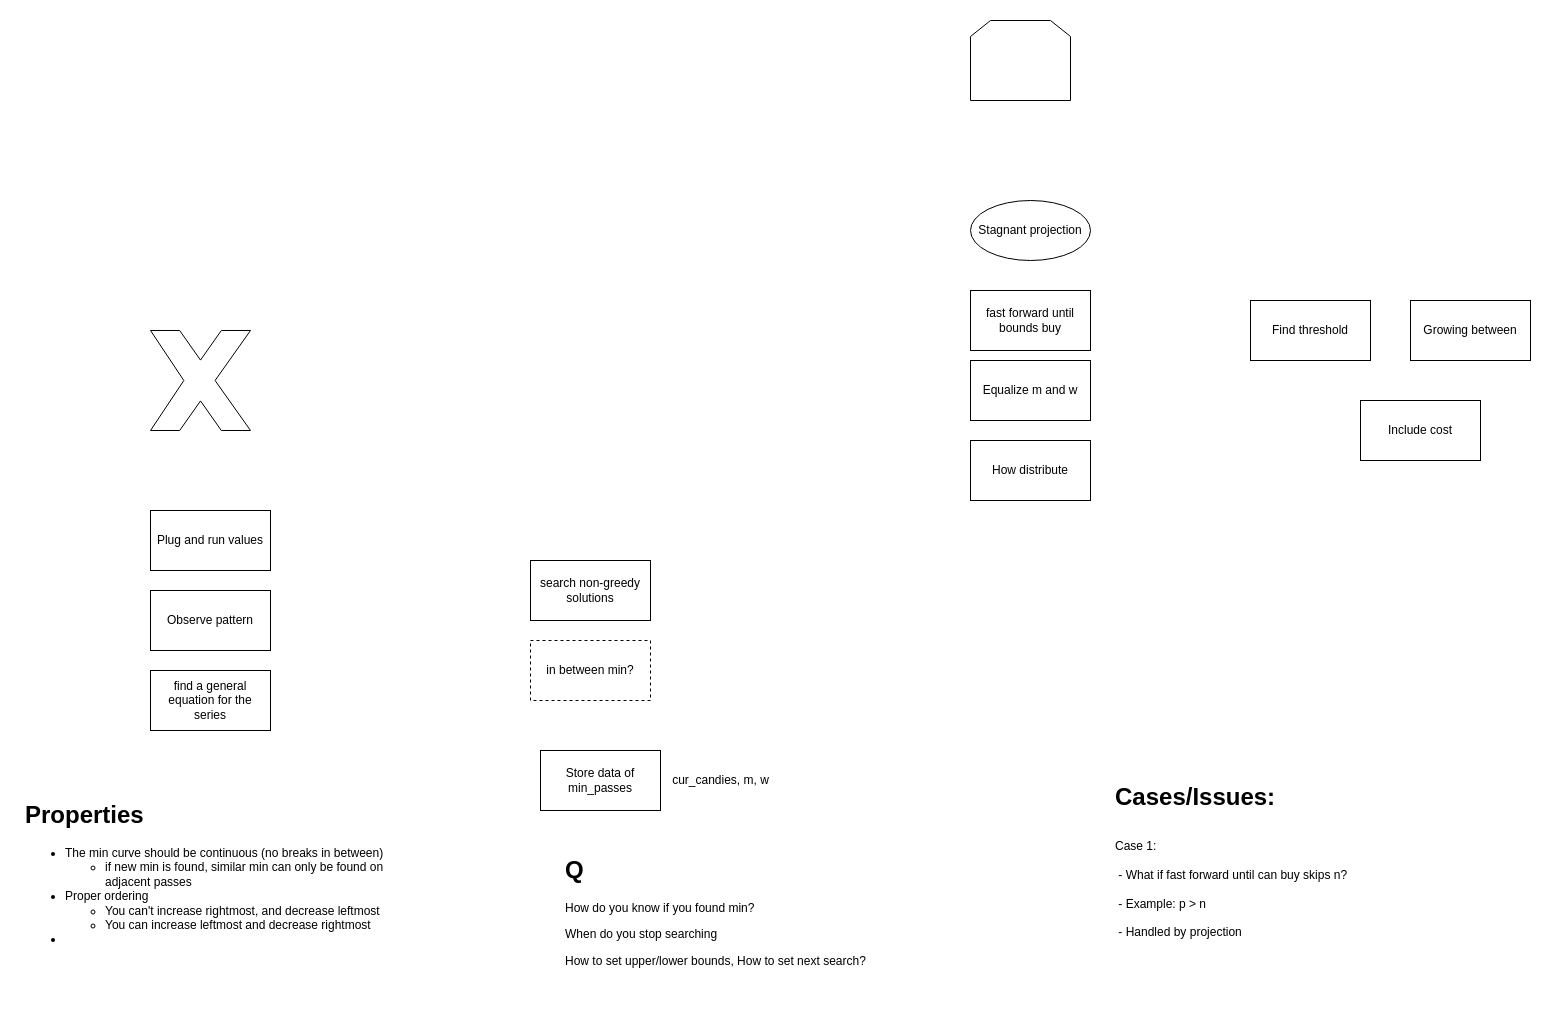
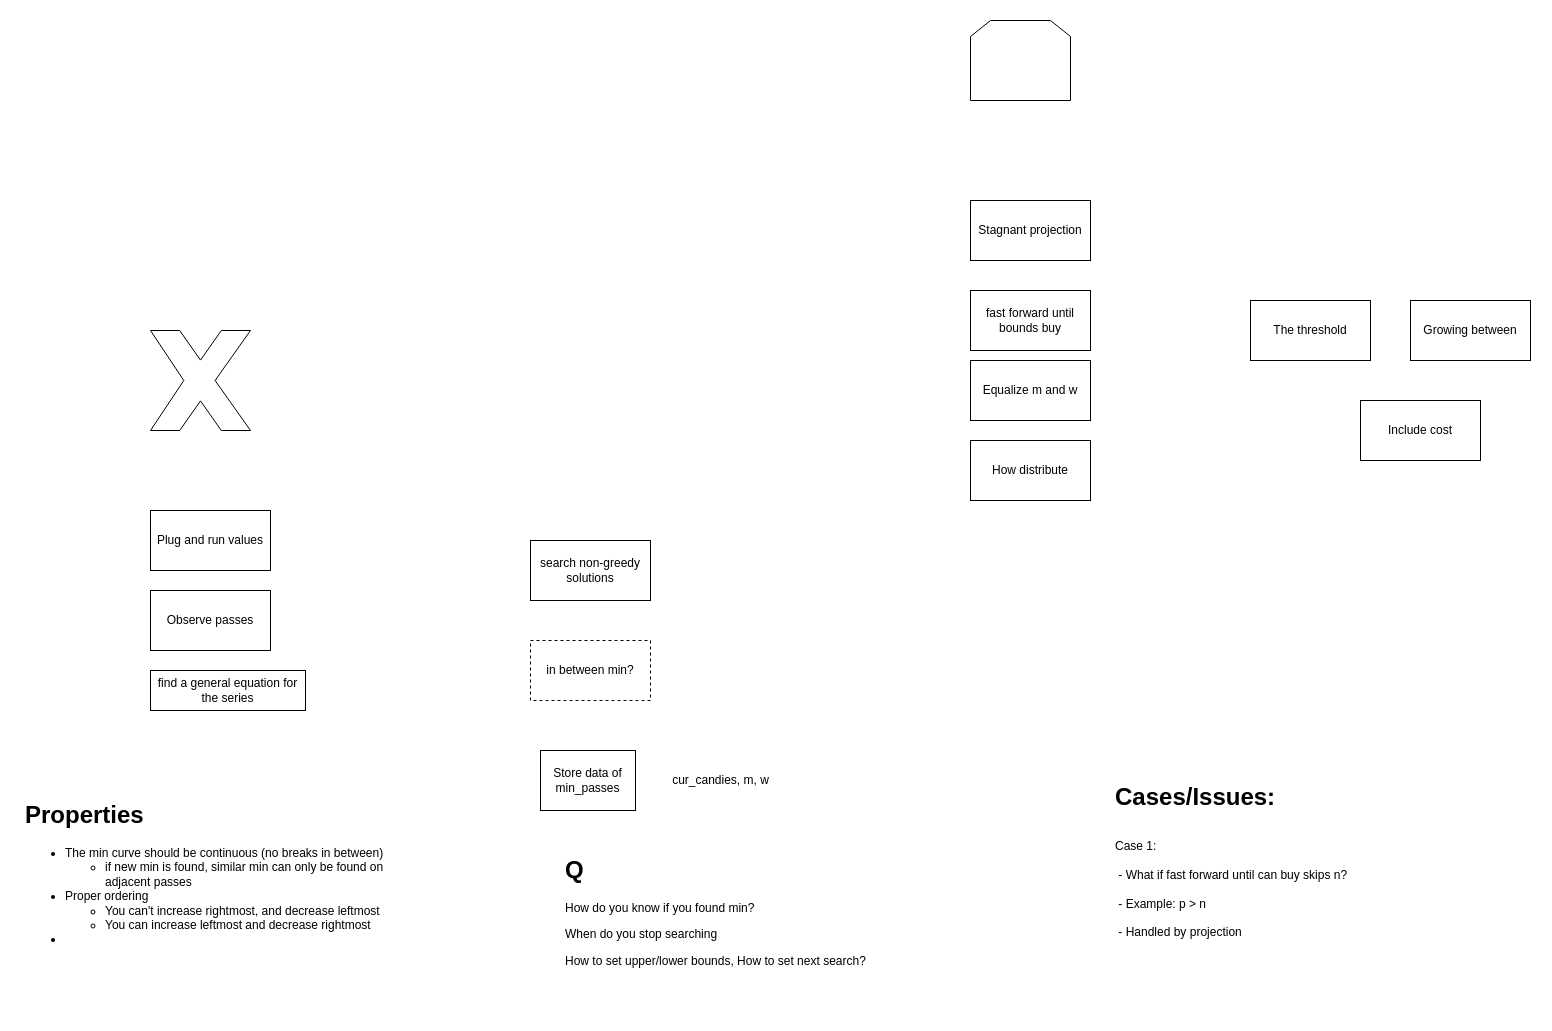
- <mxCell id="6" value="Stagnant projection" style="ellipse;whiteSpace=wrap;html=1;" parent="1" vertex="1"><mxGeometry x="970" y="200" width="120" height="60" as="geometry" /></mxCell>
+ <mxCell id="6" value="Stagnant projection" style="whiteSpace=wrap;html=1;" parent="1" vertex="1"><mxGeometry x="970" y="200" width="120" height="60" as="geometry" /></mxCell>
- <mxCell id="4" value="Find threshold" style="whiteSpace=wrap;html=1;" parent="1" vertex="1"><mxGeometry x="1250" y="300" width="120" height="60" as="geometry" /></mxCell>
+ <mxCell id="4" value="The threshold" style="whiteSpace=wrap;html=1;" parent="1" vertex="1"><mxGeometry x="1250" y="300" width="120" height="60" as="geometry" /></mxCell>
- <mxCell id="14" value="search non-greedy solutions" style="whiteSpace=wrap;html=1;" parent="1" vertex="1"><mxGeometry x="530" y="560" width="120" height="60" as="geometry" /></mxCell>
+ <mxCell id="14" value="search non-greedy solutions" style="whiteSpace=wrap;html=1;" parent="1" vertex="1"><mxGeometry x="530" y="540" width="120" height="60" as="geometry" /></mxCell>
- <mxCell id="9" value="Observe pattern" style="whiteSpace=wrap;html=1;" parent="1" vertex="1"><mxGeometry x="150" y="590" width="120" height="60" as="geometry" /></mxCell>
+ <mxCell id="9" value="Observe passes" style="whiteSpace=wrap;html=1;" parent="1" vertex="1"><mxGeometry x="150" y="590" width="120" height="60" as="geometry" /></mxCell>
- <mxCell id="10" value="find a general equation for the series" style="whiteSpace=wrap;html=1;" parent="1" vertex="1"><mxGeometry x="150" y="670" width="120" height="60" as="geometry" /></mxCell>
+ <mxCell id="10" value="find a general equation for the series" style="whiteSpace=wrap;html=1;" parent="1" vertex="1"><mxGeometry x="150" y="670" width="155" height="40" as="geometry" /></mxCell>
- <mxCell id="16" value="Store data of min_passes" style="whiteSpace=wrap;html=1;" parent="1" vertex="1"><mxGeometry x="540" y="750" width="120" height="60" as="geometry" /></mxCell>
+ <mxCell id="16" value="Store data of min_passes" style="whiteSpace=wrap;html=1;" parent="1" vertex="1"><mxGeometry x="540" y="750" width="95" height="60" as="geometry" /></mxCell>
